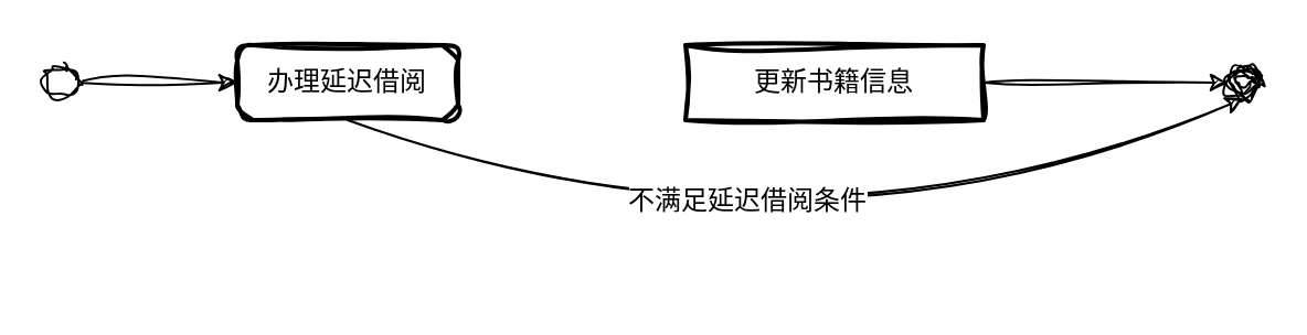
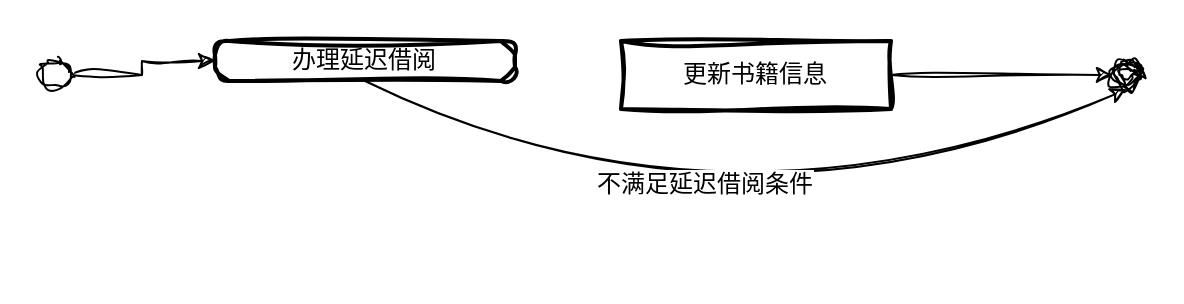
- <mxCell id="4" value="办理延迟借阅" style="rounded=1;absoluteArcSize=1;arcSize=14;whiteSpace=wrap;strokeWidth=2;labelBackgroundColor=none;sketch=1;curveFitting=1;jiggle=2;" parent="1" vertex="1"><mxGeometry x="107" y="20" width="100" height="34" as="geometry" /></mxCell>
+ <mxCell id="4" value="办理延迟借阅" style="rounded=1;absoluteArcSize=1;arcSize=14;whiteSpace=wrap;strokeWidth=2;labelBackgroundColor=none;sketch=1;curveFitting=1;jiggle=2;" parent="1" vertex="1"><mxGeometry x="107" y="20" width="150" height="20" as="geometry" /></mxCell>
